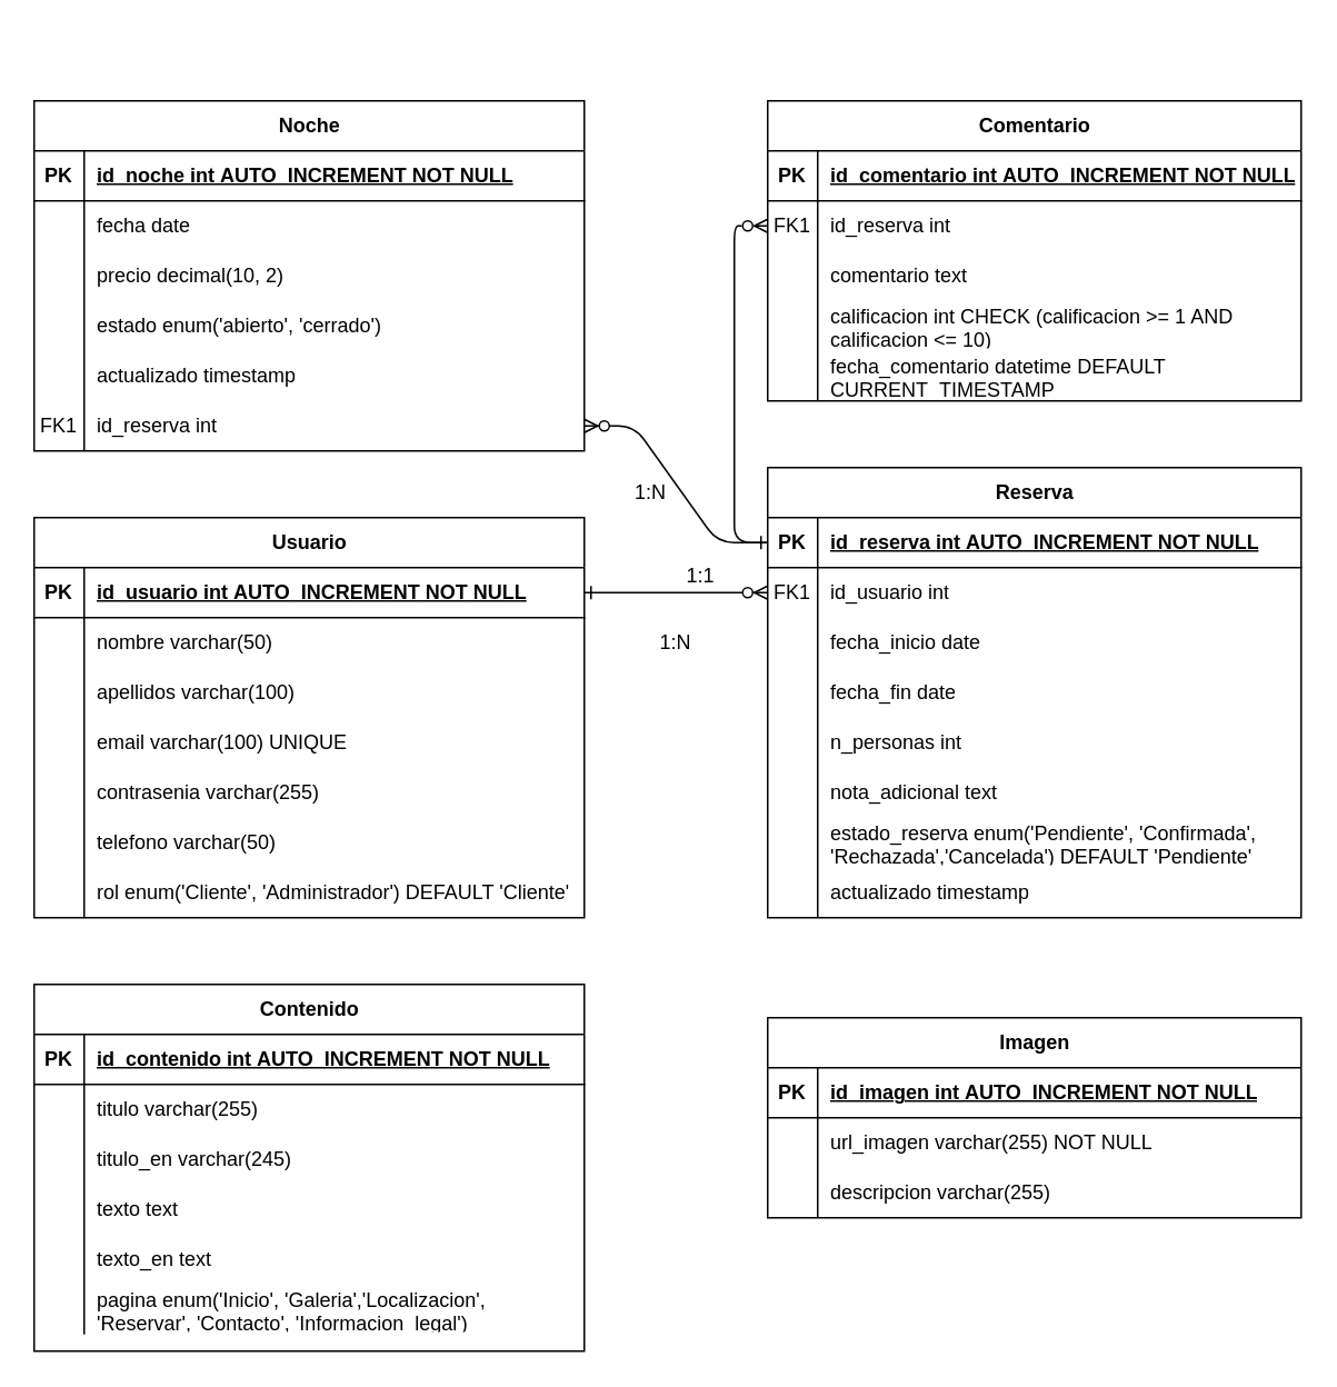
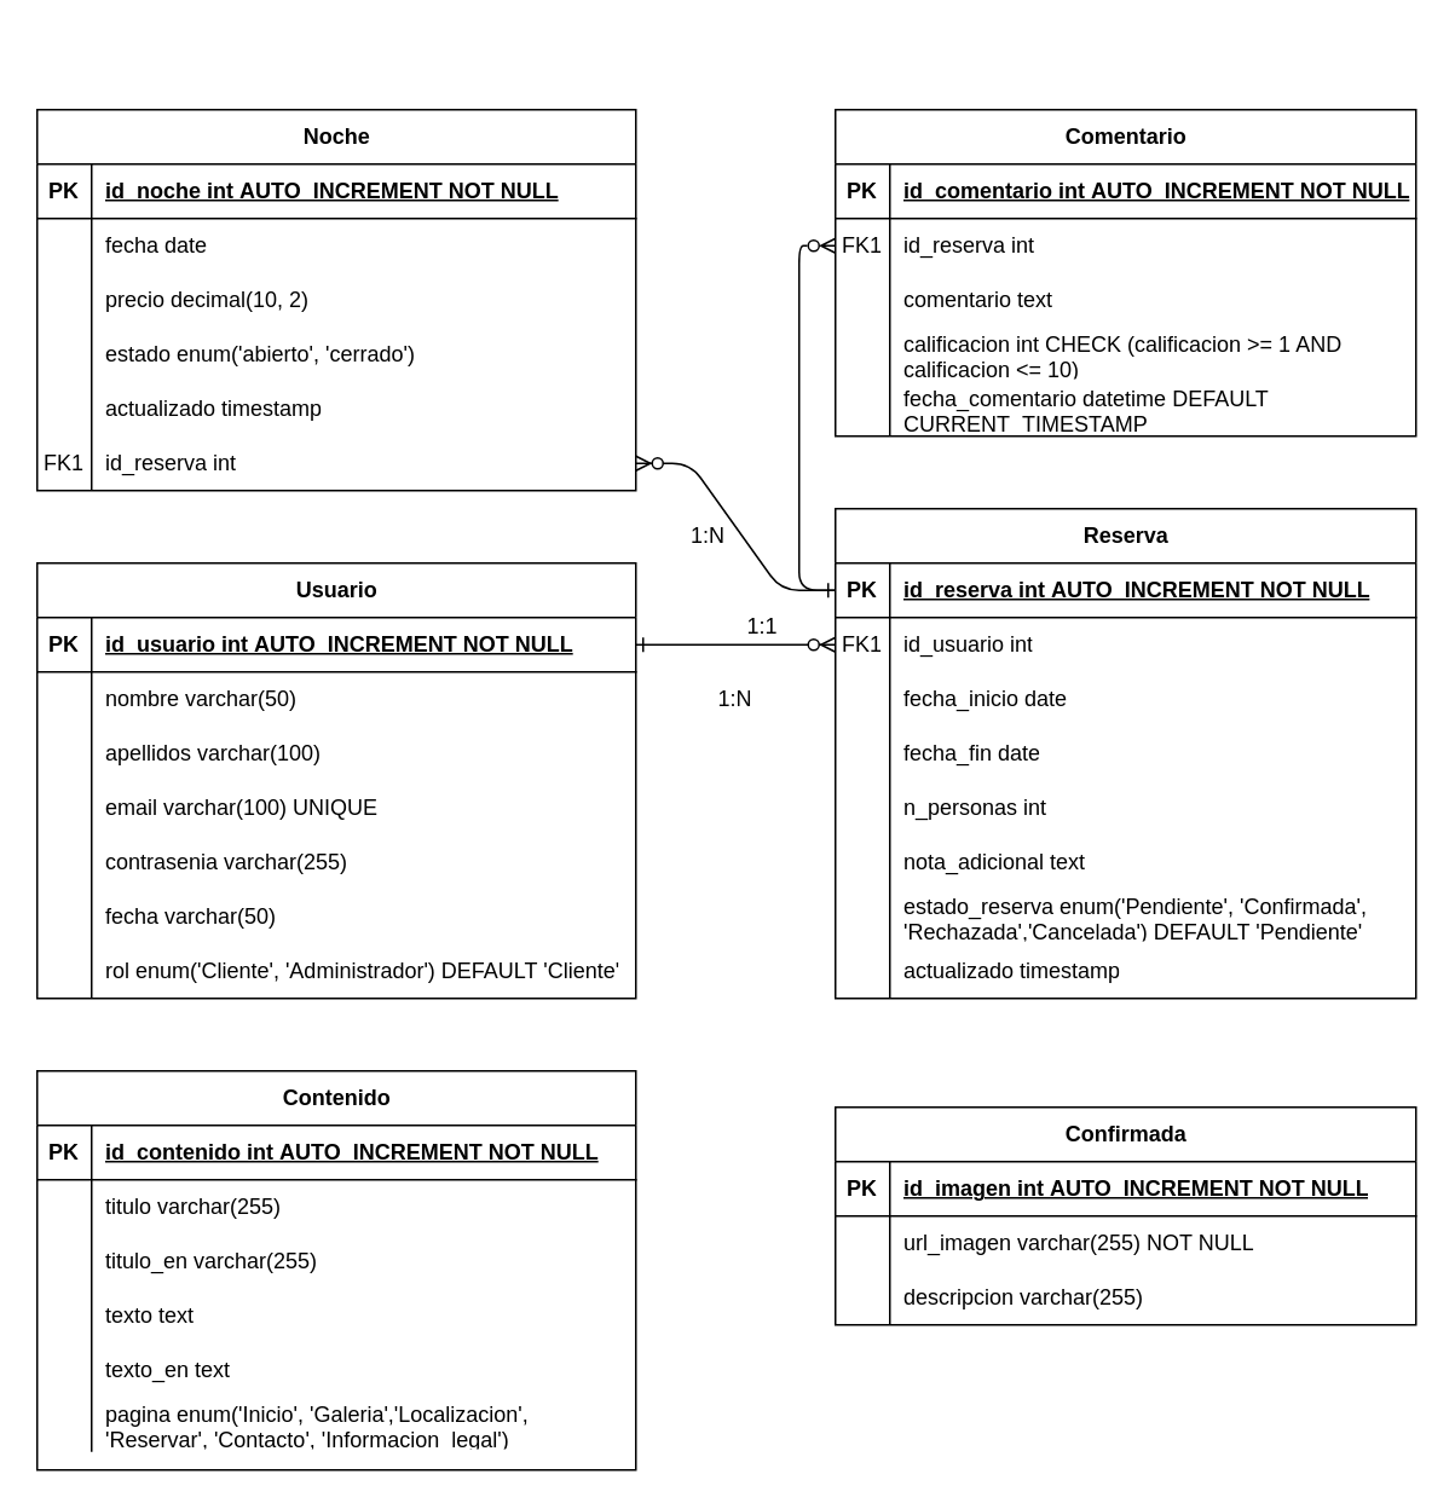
- <mxCell id="20" value="telefono varchar(50)" style="shape=partialRectangle;connectable=0;fillColor=none;top=0;left=0;bottom=0;right=0;align=left;spacingLeft=6;overflow=hidden;whiteSpace=wrap;html=1;" parent="18" vertex="1"><mxGeometry x="30" width="300" height="30" as="geometry"><mxRectangle width="300" height="30" as="alternateBounds" /></mxGeometry></mxCell>
+ <mxCell id="20" value="fecha varchar(50)" style="shape=partialRectangle;connectable=0;fillColor=none;top=0;left=0;bottom=0;right=0;align=left;spacingLeft=6;overflow=hidden;whiteSpace=wrap;html=1;" parent="18" vertex="1"><mxGeometry x="30" width="300" height="30" as="geometry"><mxRectangle width="300" height="30" as="alternateBounds" /></mxGeometry></mxCell>
- <mxCell id="85" value="Imagen" style="shape=table;startSize=30;container=1;collapsible=1;childLayout=tableLayout;fixedRows=1;rowLines=0;fontStyle=1;align=center;resizeLast=1;html=1;" parent="1" vertex="1"><mxGeometry x="460" y="610" width="320" height="120" as="geometry" /></mxCell>
+ <mxCell id="85" value="Confirmada" style="shape=table;startSize=30;container=1;collapsible=1;childLayout=tableLayout;fixedRows=1;rowLines=0;fontStyle=1;align=center;resizeLast=1;html=1;" parent="1" vertex="1"><mxGeometry x="460" y="610" width="320" height="120" as="geometry" /></mxCell>
- <mxCell id="75" value="titulo_en varchar(245)" style="shape=partialRectangle;connectable=0;fillColor=none;top=0;left=0;bottom=0;right=0;align=left;spacingLeft=6;overflow=hidden;whiteSpace=wrap;html=1;" parent="73" vertex="1"><mxGeometry x="30" width="300" height="30" as="geometry"><mxRectangle width="300" height="30" as="alternateBounds" /></mxGeometry></mxCell>
+ <mxCell id="75" value="titulo_en varchar(255)" style="shape=partialRectangle;connectable=0;fillColor=none;top=0;left=0;bottom=0;right=0;align=left;spacingLeft=6;overflow=hidden;whiteSpace=wrap;html=1;" parent="73" vertex="1"><mxGeometry x="30" width="300" height="30" as="geometry"><mxRectangle width="300" height="30" as="alternateBounds" /></mxGeometry></mxCell>
